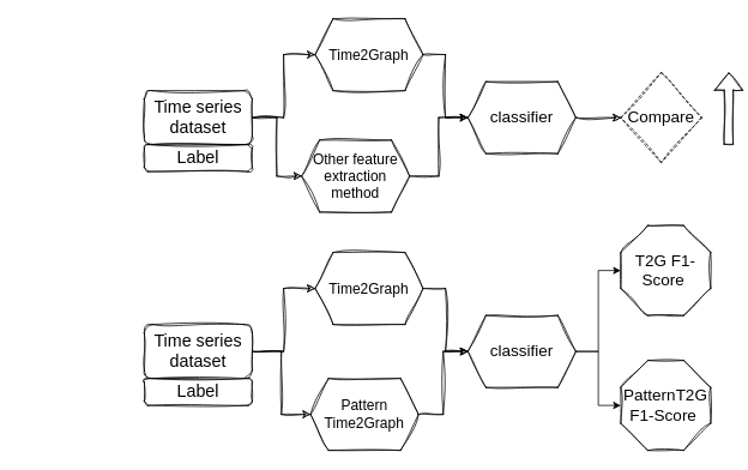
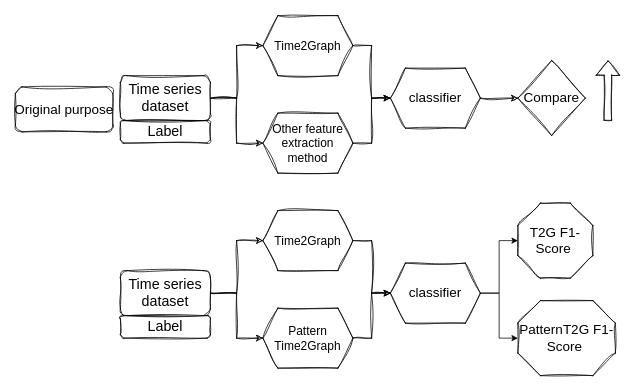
- <mxCell id="13" value="&lt;font style=&quot;font-size: 18px;&quot;&gt;Compare&lt;/font&gt;" style="rhombus;whiteSpace=wrap;html=1;sketch=1;curveFitting=1;jiggle=2;dashed=1;" vertex="1" parent="1"><mxGeometry x="690" y="80" width="90" height="100" as="geometry" /></mxCell>
+ <mxCell id="13" value="&lt;font style=&quot;font-size: 18px;&quot;&gt;Compare&lt;/font&gt;" style="rhombus;whiteSpace=wrap;html=1;sketch=1;curveFitting=1;jiggle=2;" vertex="1" parent="1"><mxGeometry x="690" y="80" width="90" height="100" as="geometry" /></mxCell>
+ <mxCell id="29" value="&lt;font style=&quot;font-size: 18px;&quot;&gt;Original&amp;nbsp;purpose&lt;/font&gt;" style="rounded=1;whiteSpace=wrap;html=1;sketch=1;curveFitting=1;jiggle=2;" vertex="1" parent="1"><mxGeometry x="20" y="115" width="130" height="60" as="geometry" /></mxCell>
- <mxCell id="9" value="Other&amp;nbsp;feature extraction method" style="shape=hexagon;perimeter=hexagonPerimeter2;whiteSpace=wrap;html=1;fixedSize=1;fontSize=16;sketch=1;curveFitting=1;jiggle=2;" vertex="1" parent="1"><mxGeometry x="335" y="155" width="120" height="80" as="geometry" /></mxCell>
+ <mxCell id="9" value="Other&amp;nbsp;feature extraction method" style="shape=hexagon;perimeter=hexagonPerimeter2;whiteSpace=wrap;html=1;fixedSize=1;fontSize=16;sketch=1;curveFitting=1;jiggle=2;" vertex="1" parent="1"><mxGeometry x="350" y="150" width="120" height="80" as="geometry" /></mxCell>
- <mxCell id="26" value="&lt;font style=&quot;font-size: 18px;&quot;&gt;T2G F1-Score&amp;nbsp;&lt;/font&gt;" style="whiteSpace=wrap;html=1;shape=mxgraph.basic.octagon2;align=center;verticalAlign=middle;dx=15;sketch=1;curveFitting=1;jiggle=2;" vertex="1" parent="1"><mxGeometry x="690" y="250" width="100" height="100" as="geometry" /></mxCell>
+ <mxCell id="26" value="&lt;font style=&quot;font-size: 18px;&quot;&gt;T2G F1-Score&amp;nbsp;&lt;/font&gt;" style="whiteSpace=wrap;html=1;shape=mxgraph.basic.octagon2;align=center;verticalAlign=middle;dx=15;sketch=1;curveFitting=1;jiggle=2;" vertex="1" parent="1"><mxGeometry x="690" y="270" width="100" height="100" as="geometry" /></mxCell>
- <mxCell id="27" value="&lt;font style=&quot;font-size: 18px;&quot;&gt;PatternT2G F1-Score&amp;nbsp;&lt;/font&gt;" style="whiteSpace=wrap;html=1;shape=mxgraph.basic.octagon2;align=center;verticalAlign=middle;dx=15;sketch=1;curveFitting=1;jiggle=2;" vertex="1" parent="1"><mxGeometry x="690" y="400" width="100" height="100" as="geometry" /></mxCell>
+ <mxCell id="27" value="&lt;font style=&quot;font-size: 18px;&quot;&gt;PatternT2G F1-Score&amp;nbsp;&lt;/font&gt;" style="whiteSpace=wrap;html=1;shape=mxgraph.basic.octagon2;align=center;verticalAlign=middle;dx=15;sketch=1;curveFitting=1;jiggle=2;" vertex="1" parent="1"><mxGeometry x="690" y="400" width="130" height="100" as="geometry" /></mxCell>
- <mxCell id="21" value="Pattern Time2Graph" style="shape=hexagon;perimeter=hexagonPerimeter2;whiteSpace=wrap;html=1;fixedSize=1;fontSize=16;sketch=1;curveFitting=1;jiggle=2;" vertex="1" parent="1"><mxGeometry x="345" y="420" width="120" height="80" as="geometry" /></mxCell>
+ <mxCell id="21" value="Pattern Time2Graph" style="shape=hexagon;perimeter=hexagonPerimeter2;whiteSpace=wrap;html=1;fixedSize=1;fontSize=16;sketch=1;curveFitting=1;jiggle=2;" vertex="1" parent="1"><mxGeometry x="350" y="410" width="120" height="80" as="geometry" /></mxCell>
